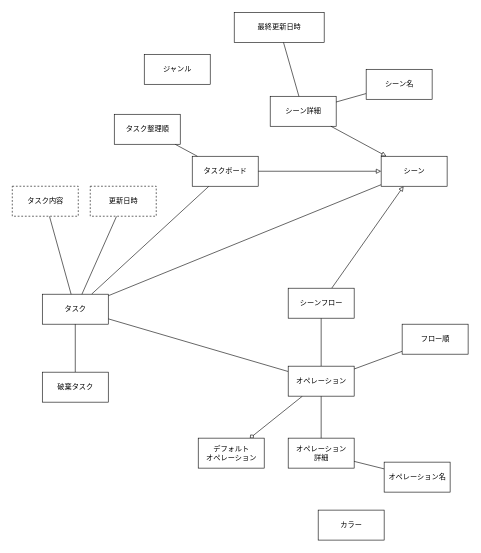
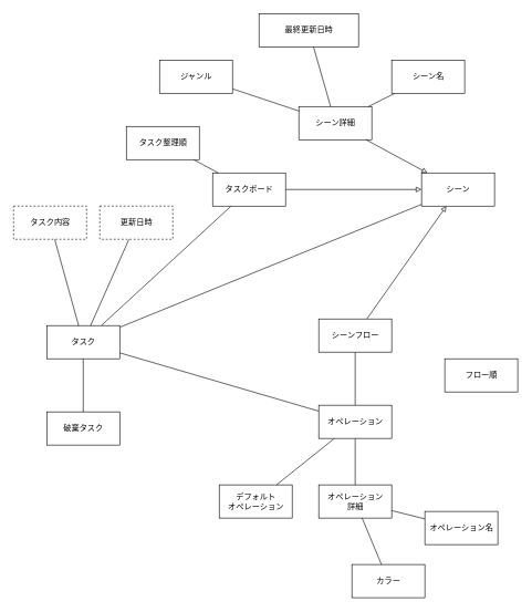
- <mxCell id="11" value="シーン名" style="html=1;" parent="1" vertex="1"><mxGeometry x="610" y="115" width="110" height="50" as="geometry" /></mxCell>
+ <mxCell id="11" value="シーン名" style="html=1;" parent="1" vertex="1"><mxGeometry x="590" y="90" width="110" height="50" as="geometry" /></mxCell>
+ <mxCell id="26" style="edgeStyle=none;html=1;endArrow=none;endFill=0;" parent="1" source="27" target="4" edge="1"><mxGeometry relative="1" as="geometry" /></mxCell>
- <mxCell id="20" style="edgeStyle=none;html=1;endArrow=none;endFill=0;" parent="1" source="21" target="33" edge="1"><mxGeometry relative="1" as="geometry" /></mxCell>
- <mxCell id="6" style="edgeStyle=none;html=1;endArrow=diamond;endFill=0;" parent="1" source="33" target="31" edge="1"><mxGeometry relative="1" as="geometry" /></mxCell>
+ <mxCell id="6" style="edgeStyle=none;html=1;endArrow=none;endFill=0;" parent="1" source="33" target="31" edge="1"><mxGeometry relative="1" as="geometry" /></mxCell>
+ <mxCell id="16" style="edgeStyle=none;html=1;endArrow=none;endFill=0;" parent="1" source="17" target="7" edge="1"><mxGeometry relative="1" as="geometry" /></mxCell>
